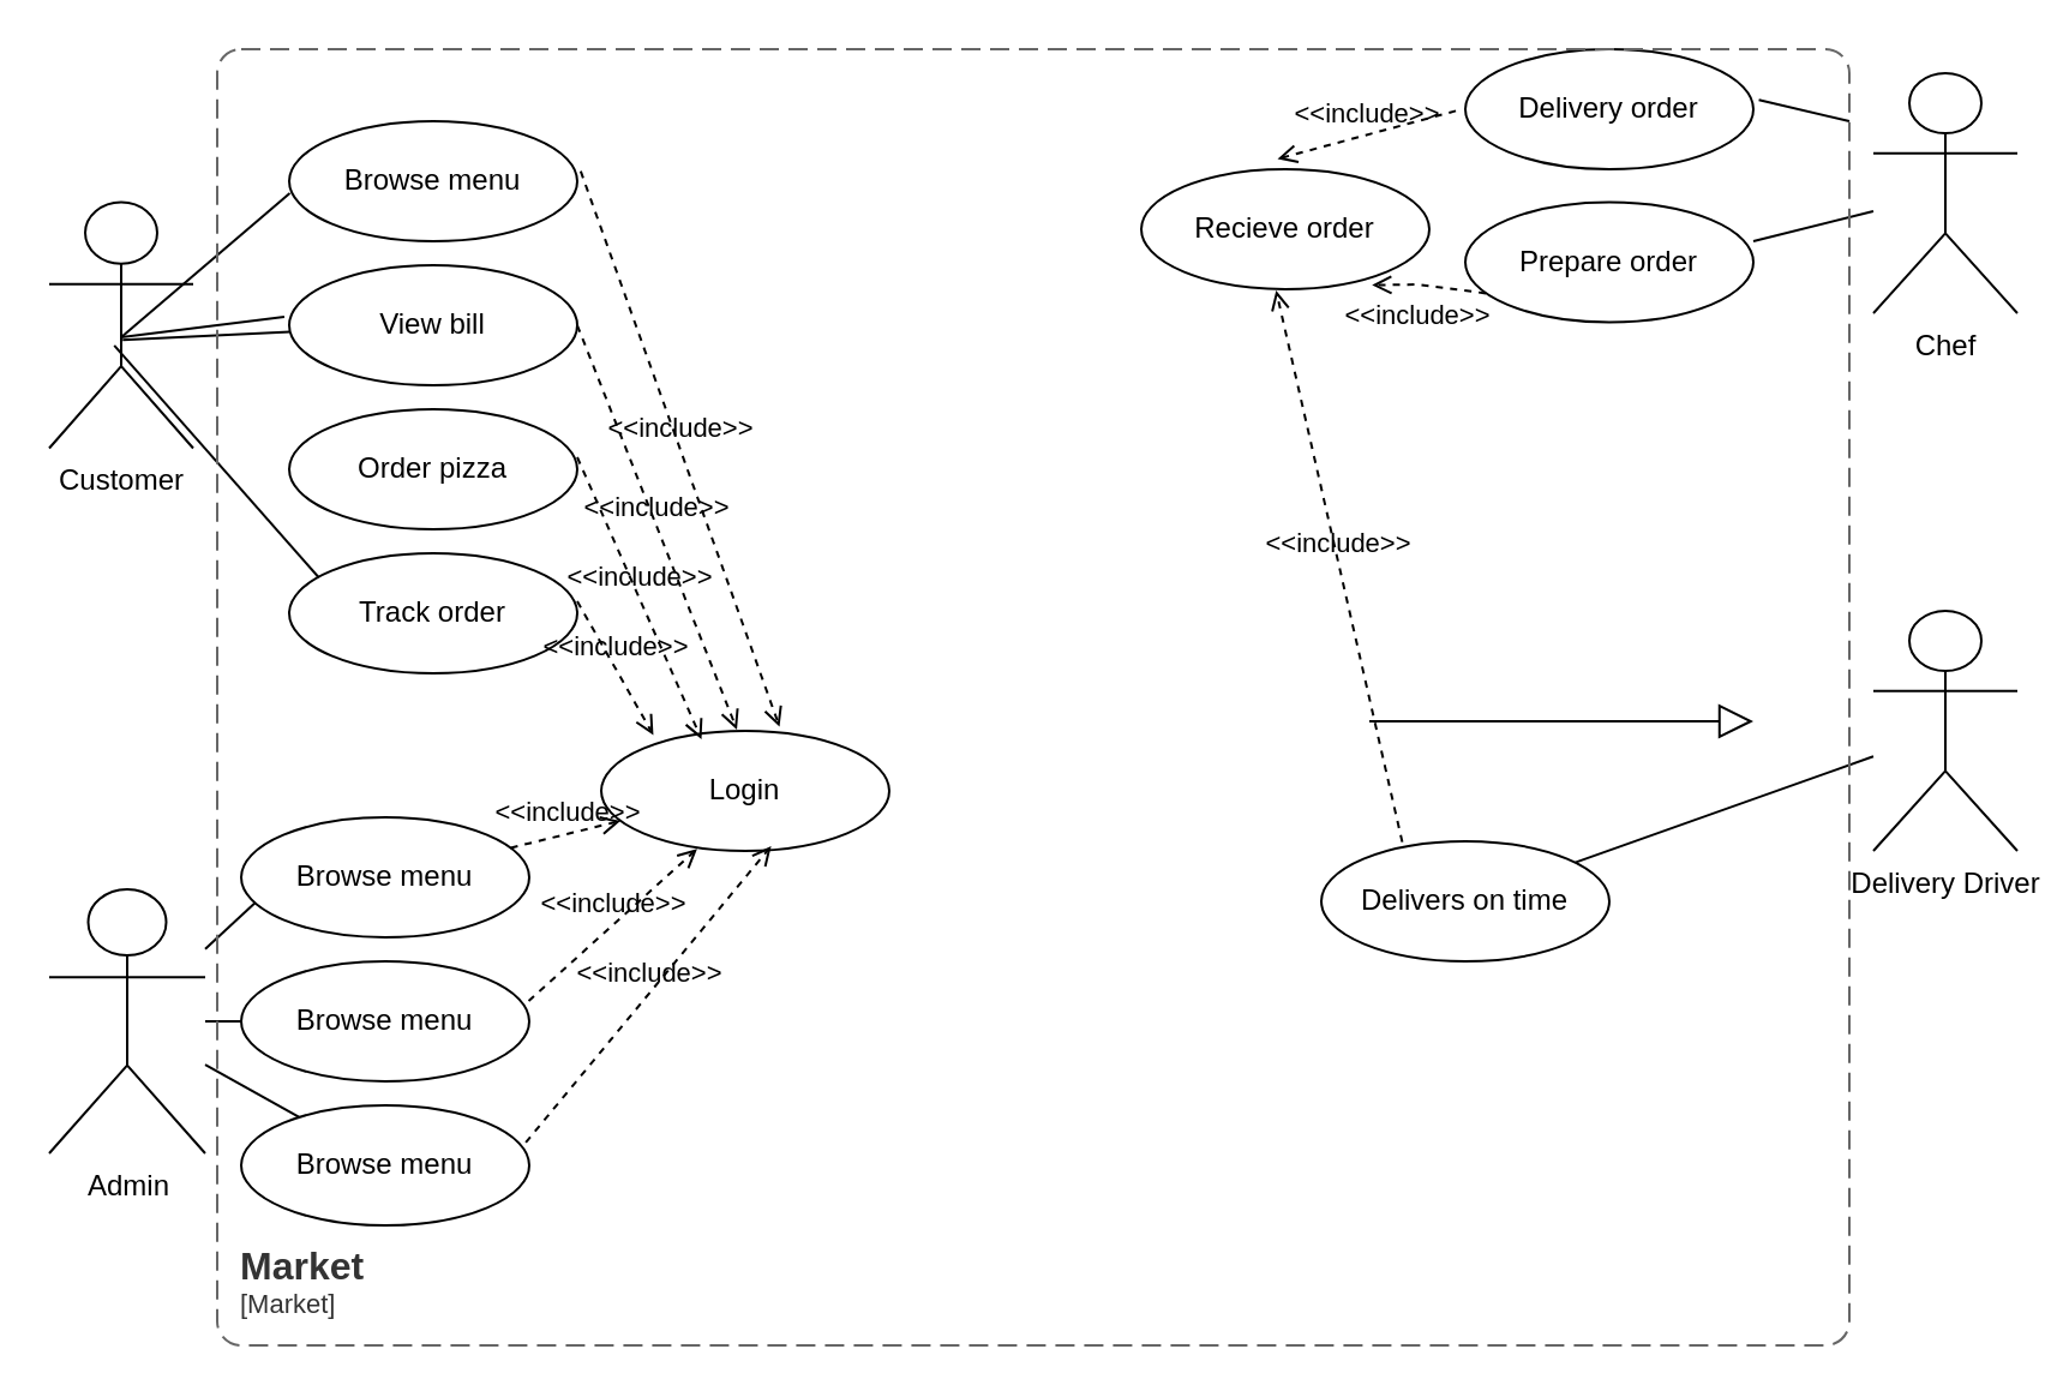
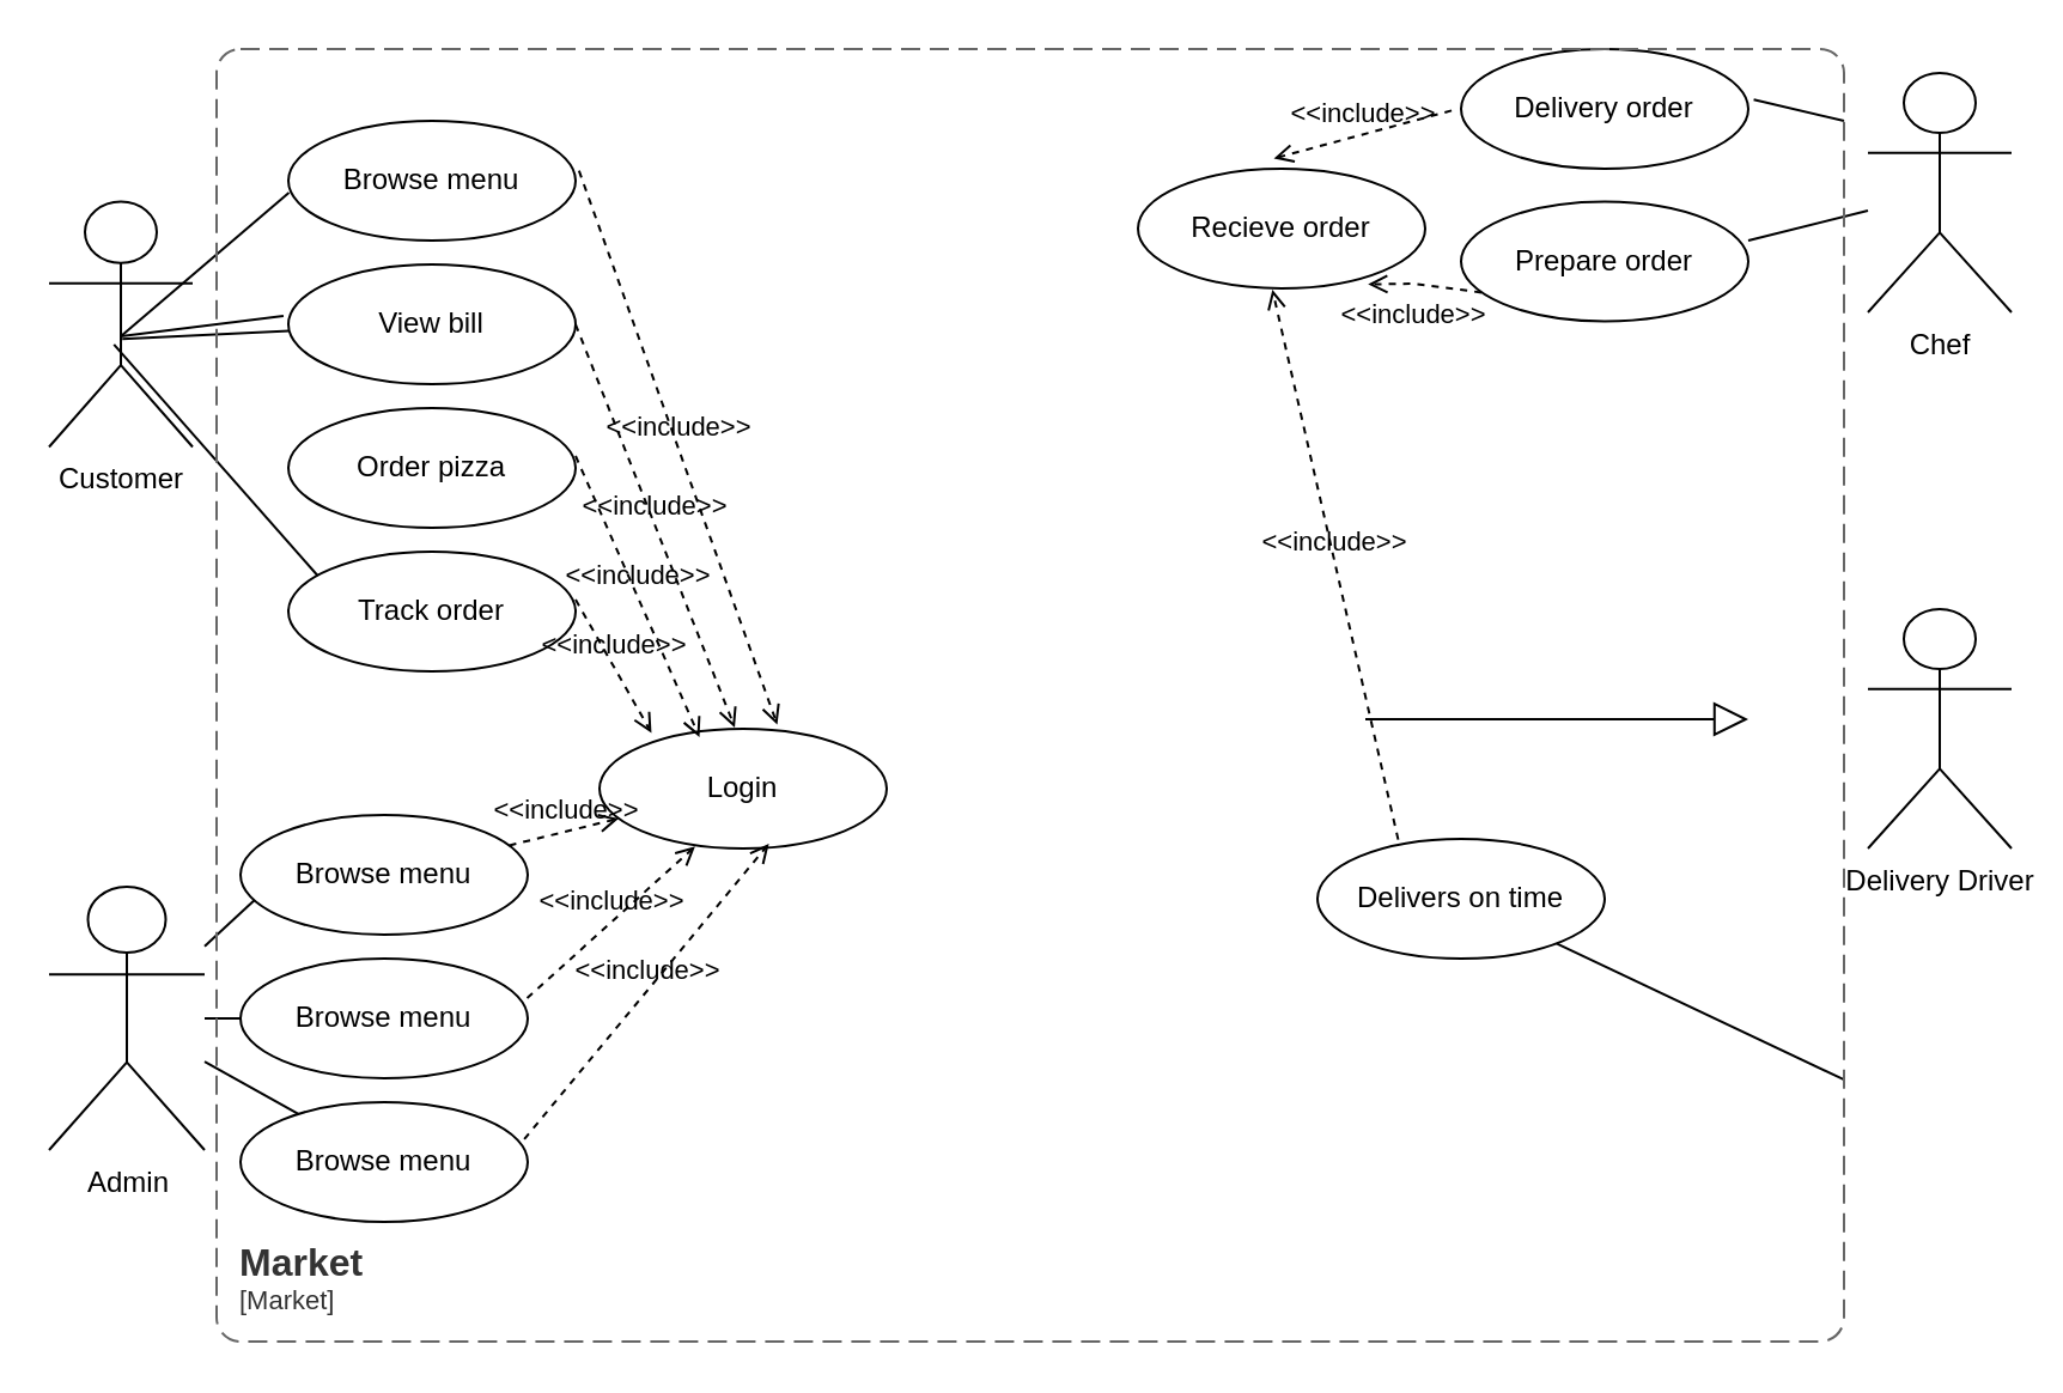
- <mxCell id="30" value="" style="edgeStyle=none;html=1;endArrow=none;verticalAlign=bottom;rounded=0;" edge="1" parent="1" source="28" target="27"><mxGeometry width="160" relative="1" as="geometry"><mxPoint x="570" y="300" as="sourcePoint" /><mxPoint x="730" y="300" as="targetPoint" /></mxGeometry></mxCell>
+ <mxCell id="30" value="" style="edgeStyle=none;html=1;endArrow=none;verticalAlign=bottom;rounded=0;" edge="1" parent="1" source="28" target="39"><mxGeometry width="160" relative="1" as="geometry"><mxPoint x="570" y="300" as="sourcePoint" /><mxPoint x="730" y="300" as="targetPoint" /></mxGeometry></mxCell>
